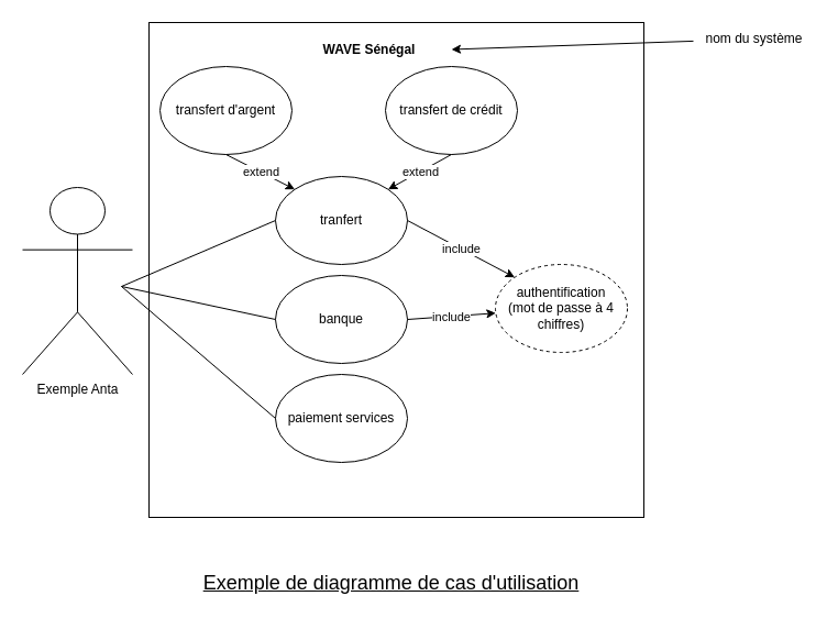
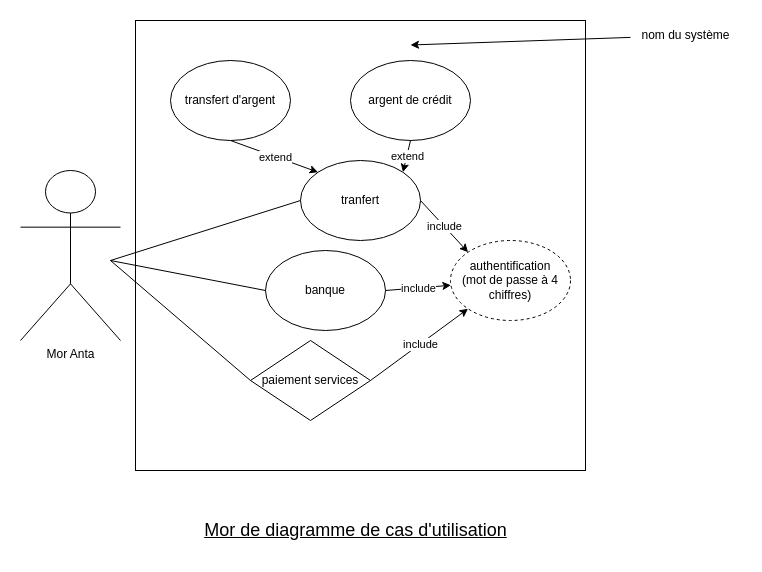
- <mxCell id="5" value="&lt;b&gt;WAVE Sénégal&lt;/b&gt;" style="text;html=1;align=center;verticalAlign=middle;resizable=0;points=[];autosize=1;strokeColor=none;fillColor=none;" vertex="1" parent="1"><mxGeometry x="280" y="30" width="110" height="30" as="geometry" /></mxCell>
- <mxCell id="20" value="transfert d'argent" style="ellipse;whiteSpace=wrap;html=1;" vertex="1" parent="1"><mxGeometry x="145" y="60" width="120" height="80" as="geometry" /></mxCell>
+ <mxCell id="20" value="transfert d'argent" style="ellipse;whiteSpace=wrap;html=1;" vertex="1" parent="1"><mxGeometry x="170" y="60" width="120" height="80" as="geometry" /></mxCell>
- <mxCell id="21" value="transfert de crédit" style="ellipse;whiteSpace=wrap;html=1;" vertex="1" parent="1"><mxGeometry x="350" y="60" width="120" height="80" as="geometry" /></mxCell>
+ <mxCell id="21" value="argent de crédit" style="ellipse;whiteSpace=wrap;html=1;" vertex="1" parent="1"><mxGeometry x="350" y="60" width="120" height="80" as="geometry" /></mxCell>
- <mxCell id="4" value="tranfert" style="ellipse;whiteSpace=wrap;html=1;" vertex="1" parent="1"><mxGeometry x="250" y="160" width="120" height="80" as="geometry" /></mxCell>
+ <mxCell id="4" value="tranfert" style="ellipse;whiteSpace=wrap;html=1;" vertex="1" parent="1"><mxGeometry x="300" y="160" width="120" height="80" as="geometry" /></mxCell>
- <mxCell id="6" value="banque" style="ellipse;whiteSpace=wrap;html=1;" vertex="1" parent="1"><mxGeometry x="250" y="250" width="120" height="80" as="geometry" /></mxCell>
+ <mxCell id="6" value="banque" style="ellipse;whiteSpace=wrap;html=1;" vertex="1" parent="1"><mxGeometry x="265" y="250" width="120" height="80" as="geometry" /></mxCell>
+ <mxCell id="18" value="" style="endArrow=classic;html=1;exitX=1;exitY=0.5;exitDx=0;exitDy=0;entryX=0;entryY=1;entryDx=0;entryDy=0;" edge="1" parent="1" source="7" target="10"><mxGeometry relative="1" as="geometry"><mxPoint x="530" y="360" as="sourcePoint" /><mxPoint x="630" y="360" as="targetPoint" /></mxGeometry></mxCell>
+ <mxCell id="19" value="include" style="edgeLabel;resizable=0;html=1;align=center;verticalAlign=middle;" connectable="0" vertex="1" parent="18"><mxGeometry relative="1" as="geometry" /></mxCell>
- <mxCell id="2" value="Exemple Anta" style="shape=umlActor;verticalLabelPosition=bottom;verticalAlign=top;html=1;outlineConnect=0;" vertex="1" parent="1"><mxGeometry x="20" y="170" width="100" height="170" as="geometry" /></mxCell>
+ <mxCell id="2" value="Mor Anta" style="shape=umlActor;verticalLabelPosition=bottom;verticalAlign=top;html=1;outlineConnect=0;" vertex="1" parent="1"><mxGeometry x="20" y="170" width="100" height="170" as="geometry" /></mxCell>
- <mxCell id="7" value="paiement services" style="ellipse;whiteSpace=wrap;html=1;" vertex="1" parent="1"><mxGeometry x="250" y="340" width="120" height="80" as="geometry" /></mxCell>
+ <mxCell id="7" value="paiement services" style="rhombus;whiteSpace=wrap;html=1;" vertex="1" parent="1"><mxGeometry x="250" y="340" width="120" height="80" as="geometry" /></mxCell>
- <mxCell id="26" value="&lt;font style=&quot;font-size: 18px;&quot;&gt;&lt;u&gt;Exemple de diagramme de cas d'utilisation&lt;/u&gt;&lt;/font&gt;" style="text;html=1;align=center;verticalAlign=middle;resizable=0;points=[];autosize=1;strokeColor=none;fillColor=none;" vertex="1" parent="1"><mxGeometry x="170" y="510" width="370" height="40" as="geometry" /></mxCell>
+ <mxCell id="26" value="&lt;font style=&quot;font-size: 18px;&quot;&gt;&lt;u&gt;Mor de diagramme de cas d'utilisation&lt;/u&gt;&lt;/font&gt;" style="text;html=1;align=center;verticalAlign=middle;resizable=0;points=[];autosize=1;strokeColor=none;fillColor=none;" vertex="1" parent="1"><mxGeometry x="170" y="510" width="370" height="40" as="geometry" /></mxCell>
